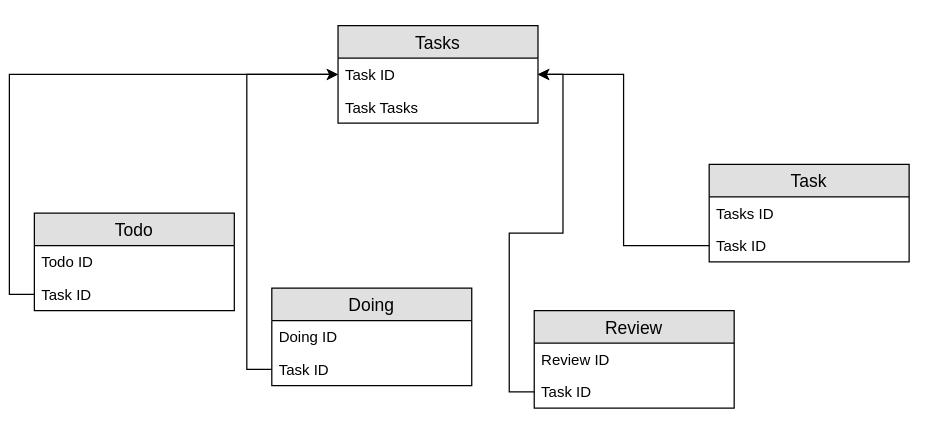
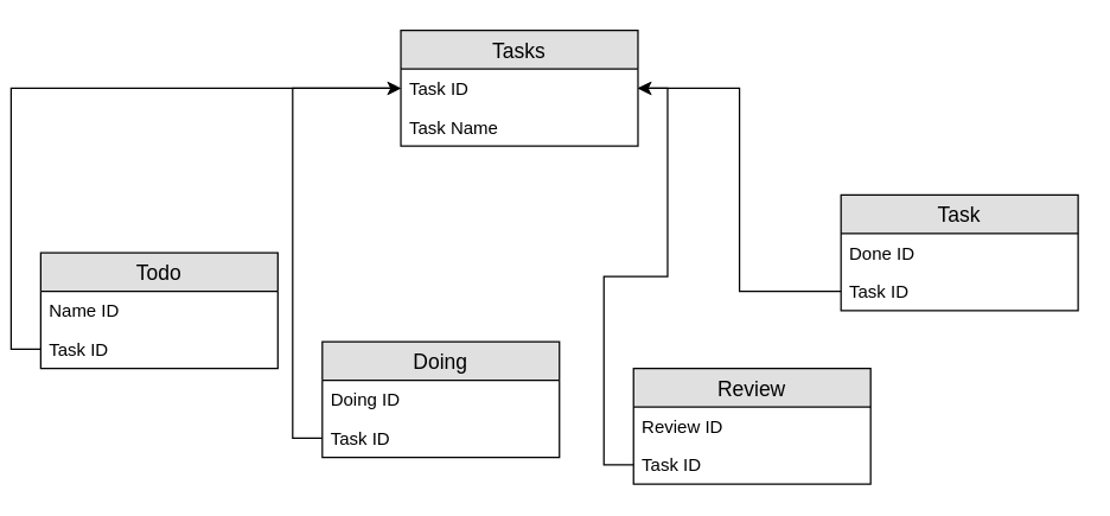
- <mxCell id="4" value="Task Tasks" style="text;strokeColor=none;fillColor=none;spacingLeft=4;spacingRight=4;overflow=hidden;rotatable=0;points=[[0,0.5],[1,0.5]];portConstraint=eastwest;fontSize=12;" vertex="1" parent="2"><mxGeometry y="52" width="160" height="26" as="geometry" /></mxCell>
+ <mxCell id="4" value="Task Name" style="text;strokeColor=none;fillColor=none;spacingLeft=4;spacingRight=4;overflow=hidden;rotatable=0;points=[[0,0.5],[1,0.5]];portConstraint=eastwest;fontSize=12;" vertex="1" parent="2"><mxGeometry y="52" width="160" height="26" as="geometry" /></mxCell>
- <mxCell id="18" value="Tasks ID" style="text;strokeColor=none;fillColor=none;spacingLeft=4;spacingRight=4;overflow=hidden;rotatable=0;points=[[0,0.5],[1,0.5]];portConstraint=eastwest;fontSize=12;" vertex="1" parent="17"><mxGeometry y="26" width="160" height="26" as="geometry" /></mxCell>
+ <mxCell id="18" value="Done ID" style="text;strokeColor=none;fillColor=none;spacingLeft=4;spacingRight=4;overflow=hidden;rotatable=0;points=[[0,0.5],[1,0.5]];portConstraint=eastwest;fontSize=12;" vertex="1" parent="17"><mxGeometry y="26" width="160" height="26" as="geometry" /></mxCell>
- <mxCell id="6" value="Todo ID" style="text;strokeColor=none;fillColor=none;spacingLeft=4;spacingRight=4;overflow=hidden;rotatable=0;points=[[0,0.5],[1,0.5]];portConstraint=eastwest;fontSize=12;" vertex="1" parent="5"><mxGeometry y="26" width="160" height="26" as="geometry" /></mxCell>
+ <mxCell id="6" value="Name ID" style="text;strokeColor=none;fillColor=none;spacingLeft=4;spacingRight=4;overflow=hidden;rotatable=0;points=[[0,0.5],[1,0.5]];portConstraint=eastwest;fontSize=12;" vertex="1" parent="5"><mxGeometry y="26" width="160" height="26" as="geometry" /></mxCell>
